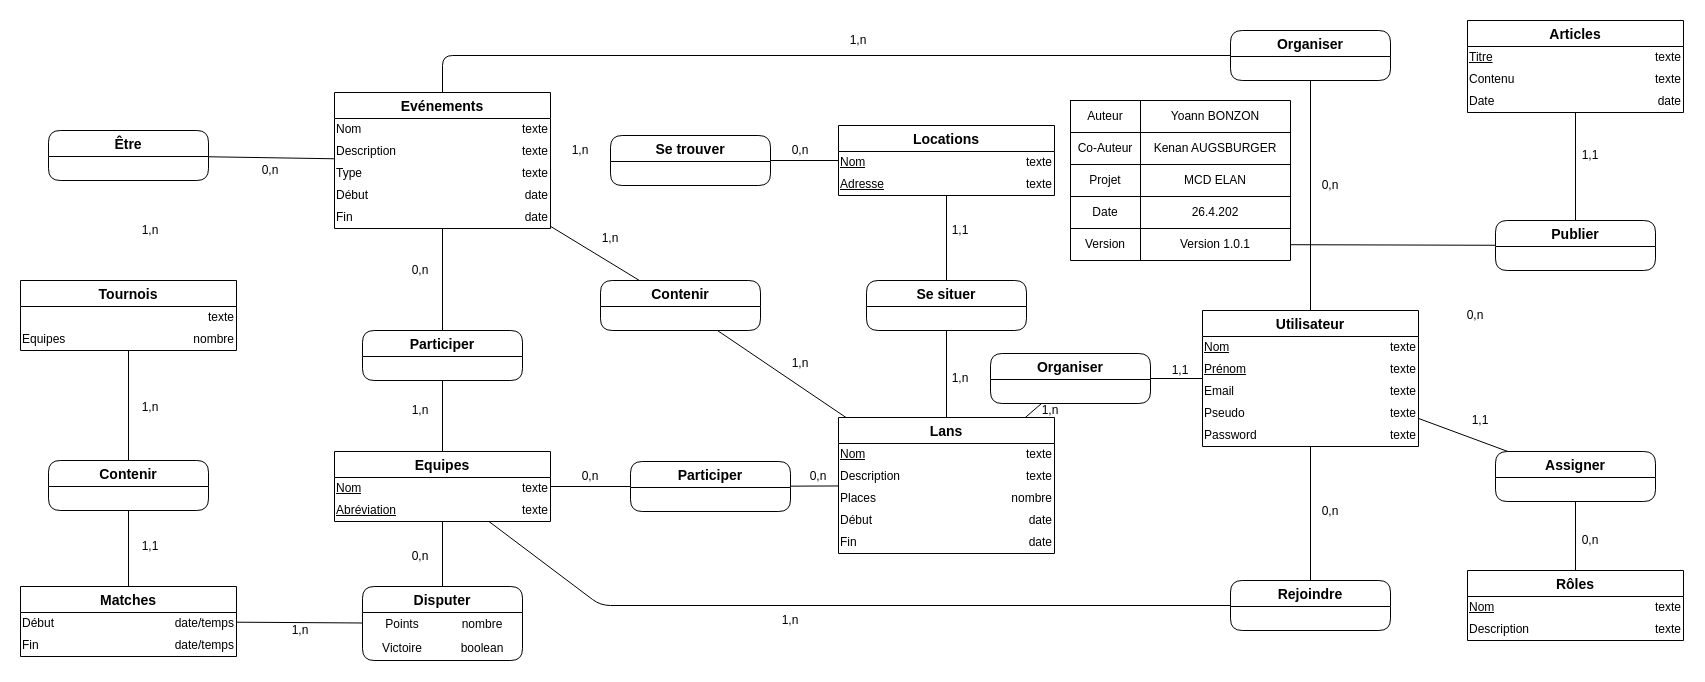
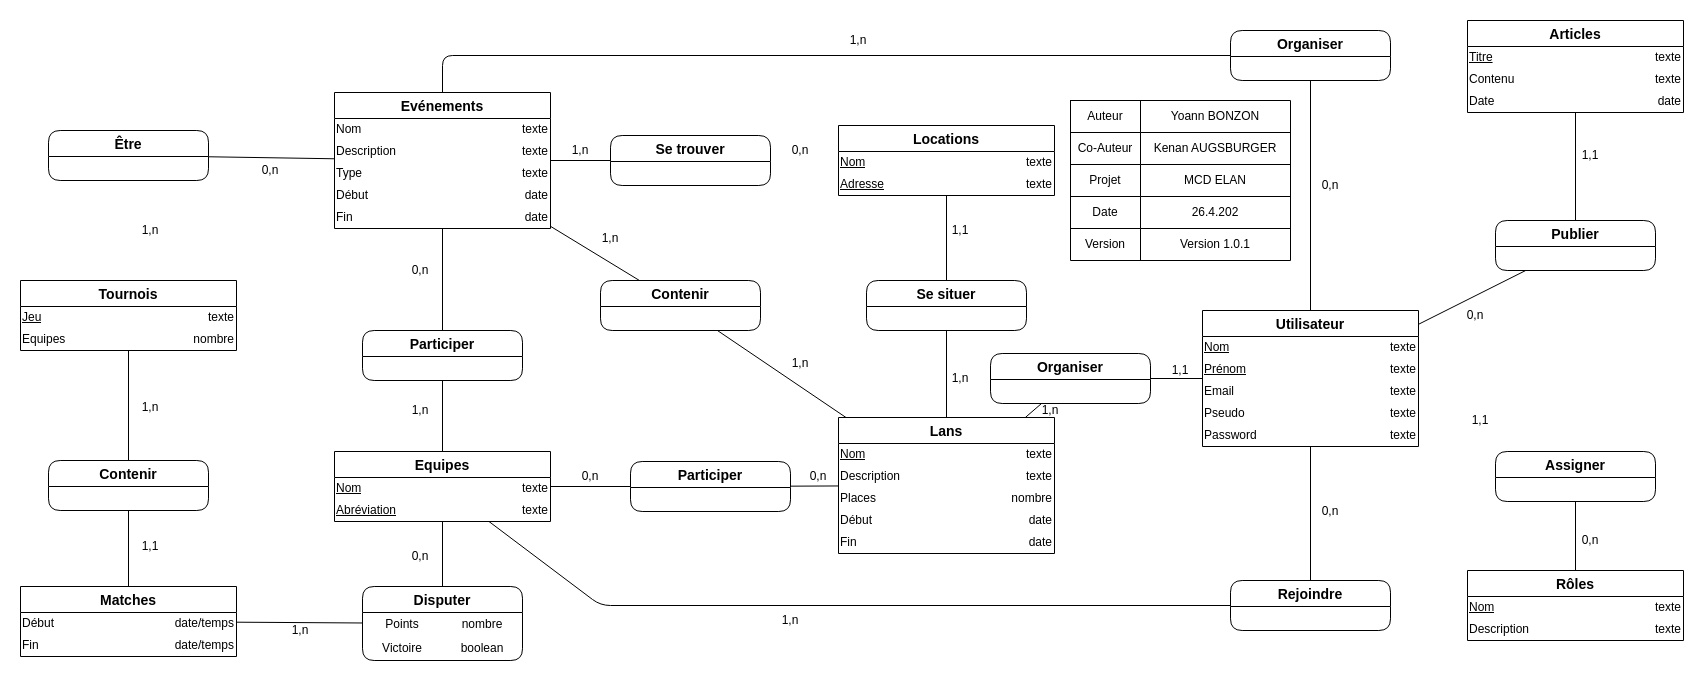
+ <mxCell id="133" value="" style="endArrow=none;html=1;" parent="1" source="128" target="81" edge="1"><mxGeometry width="50" height="50" relative="1" as="geometry"><mxPoint x="624" y="166.587" as="sourcePoint" /><mxPoint x="560" y="167.857" as="targetPoint" /></mxGeometry></mxCell>
- <mxCell id="136" value="" style="endArrow=none;html=1;" parent="1" source="115" target="128" edge="1"><mxGeometry width="50" height="50" relative="1" as="geometry"><mxPoint x="812" y="-65" as="sourcePoint" /><mxPoint x="894" y="-65" as="targetPoint" /></mxGeometry></mxCell>
- <mxCell id="50" value="" style="endArrow=none;html=1;" parent="1" source="45" target="212" edge="1"><mxGeometry width="50" height="50" relative="1" as="geometry"><mxPoint x="972" y="620" as="sourcePoint" /><mxPoint x="972" y="556" as="targetPoint" /></mxGeometry></mxCell>
+ <mxCell id="50" value="" style="endArrow=none;html=1;" parent="1" source="45" target="15" edge="1"><mxGeometry width="50" height="50" relative="1" as="geometry"><mxPoint x="972" y="620" as="sourcePoint" /><mxPoint x="972" y="556" as="targetPoint" /></mxGeometry></mxCell>
+ <mxCell id="154" value="Jeu" style="shape=partialRectangle;html=1;whiteSpace=wrap;connectable=0;fillColor=none;top=0;left=0;bottom=0;right=0;overflow=hidden;strokeColor=none;align=left;fontStyle=4" parent="153" vertex="1"><mxGeometry width="108" height="22" as="geometry" /></mxCell>
- <mxCell id="32" value="" style="endArrow=none;html=1;" parent="1" source="10" target="15" edge="1"><mxGeometry width="50" height="50" relative="1" as="geometry"><mxPoint x="774" y="410" as="sourcePoint" /><mxPoint x="824" y="360" as="targetPoint" /></mxGeometry></mxCell>
